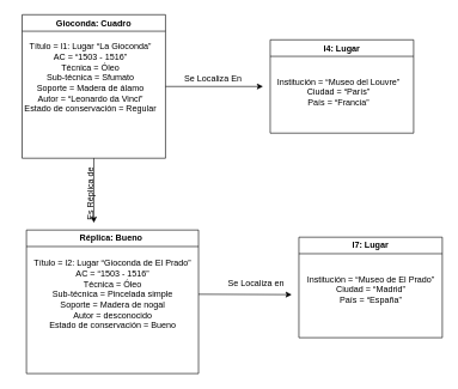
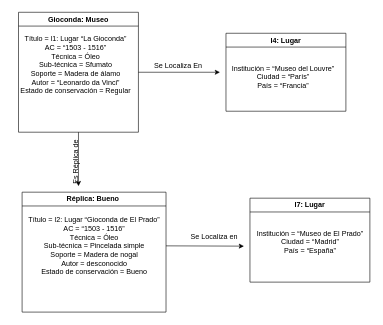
- <mxCell id="4" value="Gioconda: Cuadro" style="swimlane;whiteSpace=wrap;html=1;" vertex="1" parent="1"><mxGeometry x="30" y="20" width="200" height="200" as="geometry" /></mxCell>
+ <mxCell id="4" value="Gioconda: Museo" style="swimlane;whiteSpace=wrap;html=1;" vertex="1" parent="1"><mxGeometry x="30" y="20" width="200" height="200" as="geometry" /></mxCell>
